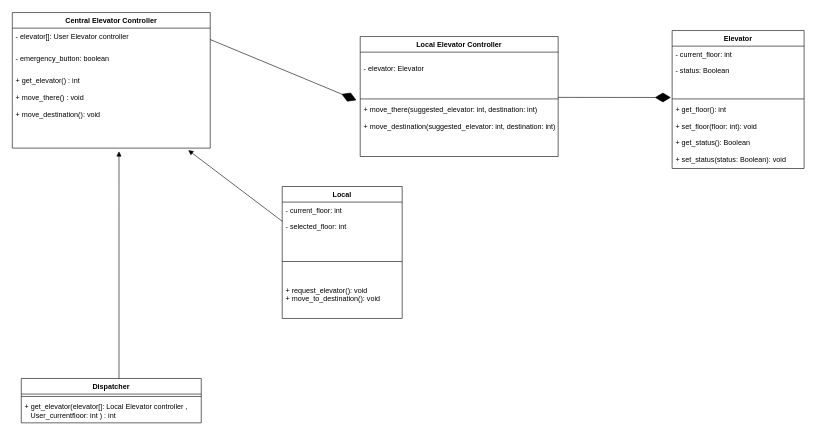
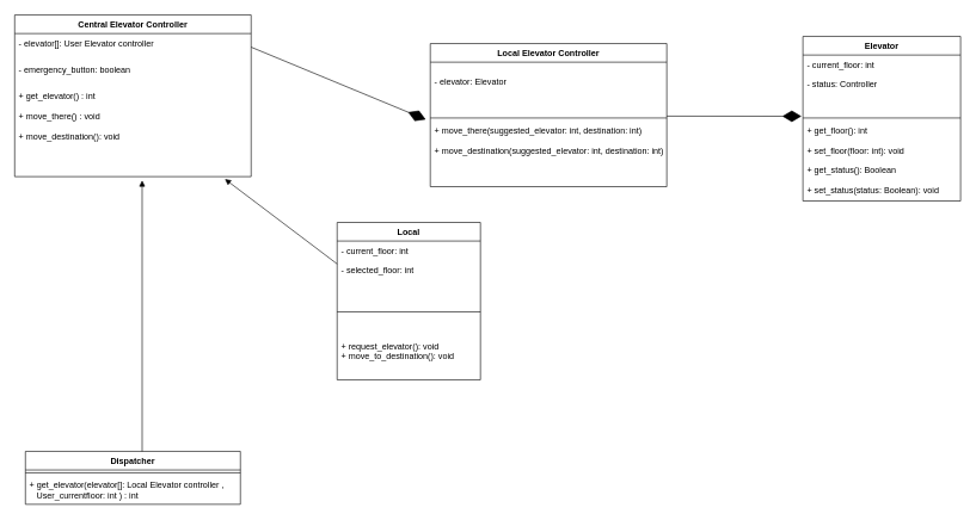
- <mxCell id="14" value="- current_floor: int&#10;&#10;- status: Boolean&#10;" style="text;strokeColor=none;fillColor=none;align=left;verticalAlign=top;spacingLeft=4;spacingRight=4;overflow=hidden;rotatable=0;points=[[0,0.5],[1,0.5]];portConstraint=eastwest;" parent="13" vertex="1"><mxGeometry y="26" width="220" height="84" as="geometry" /></mxCell>
+ <mxCell id="14" value="- current_floor: int&#10;&#10;- status: Controller&#10;" style="text;strokeColor=none;fillColor=none;align=left;verticalAlign=top;spacingLeft=4;spacingRight=4;overflow=hidden;rotatable=0;points=[[0,0.5],[1,0.5]];portConstraint=eastwest;" parent="13" vertex="1"><mxGeometry y="26" width="220" height="84" as="geometry" /></mxCell>
